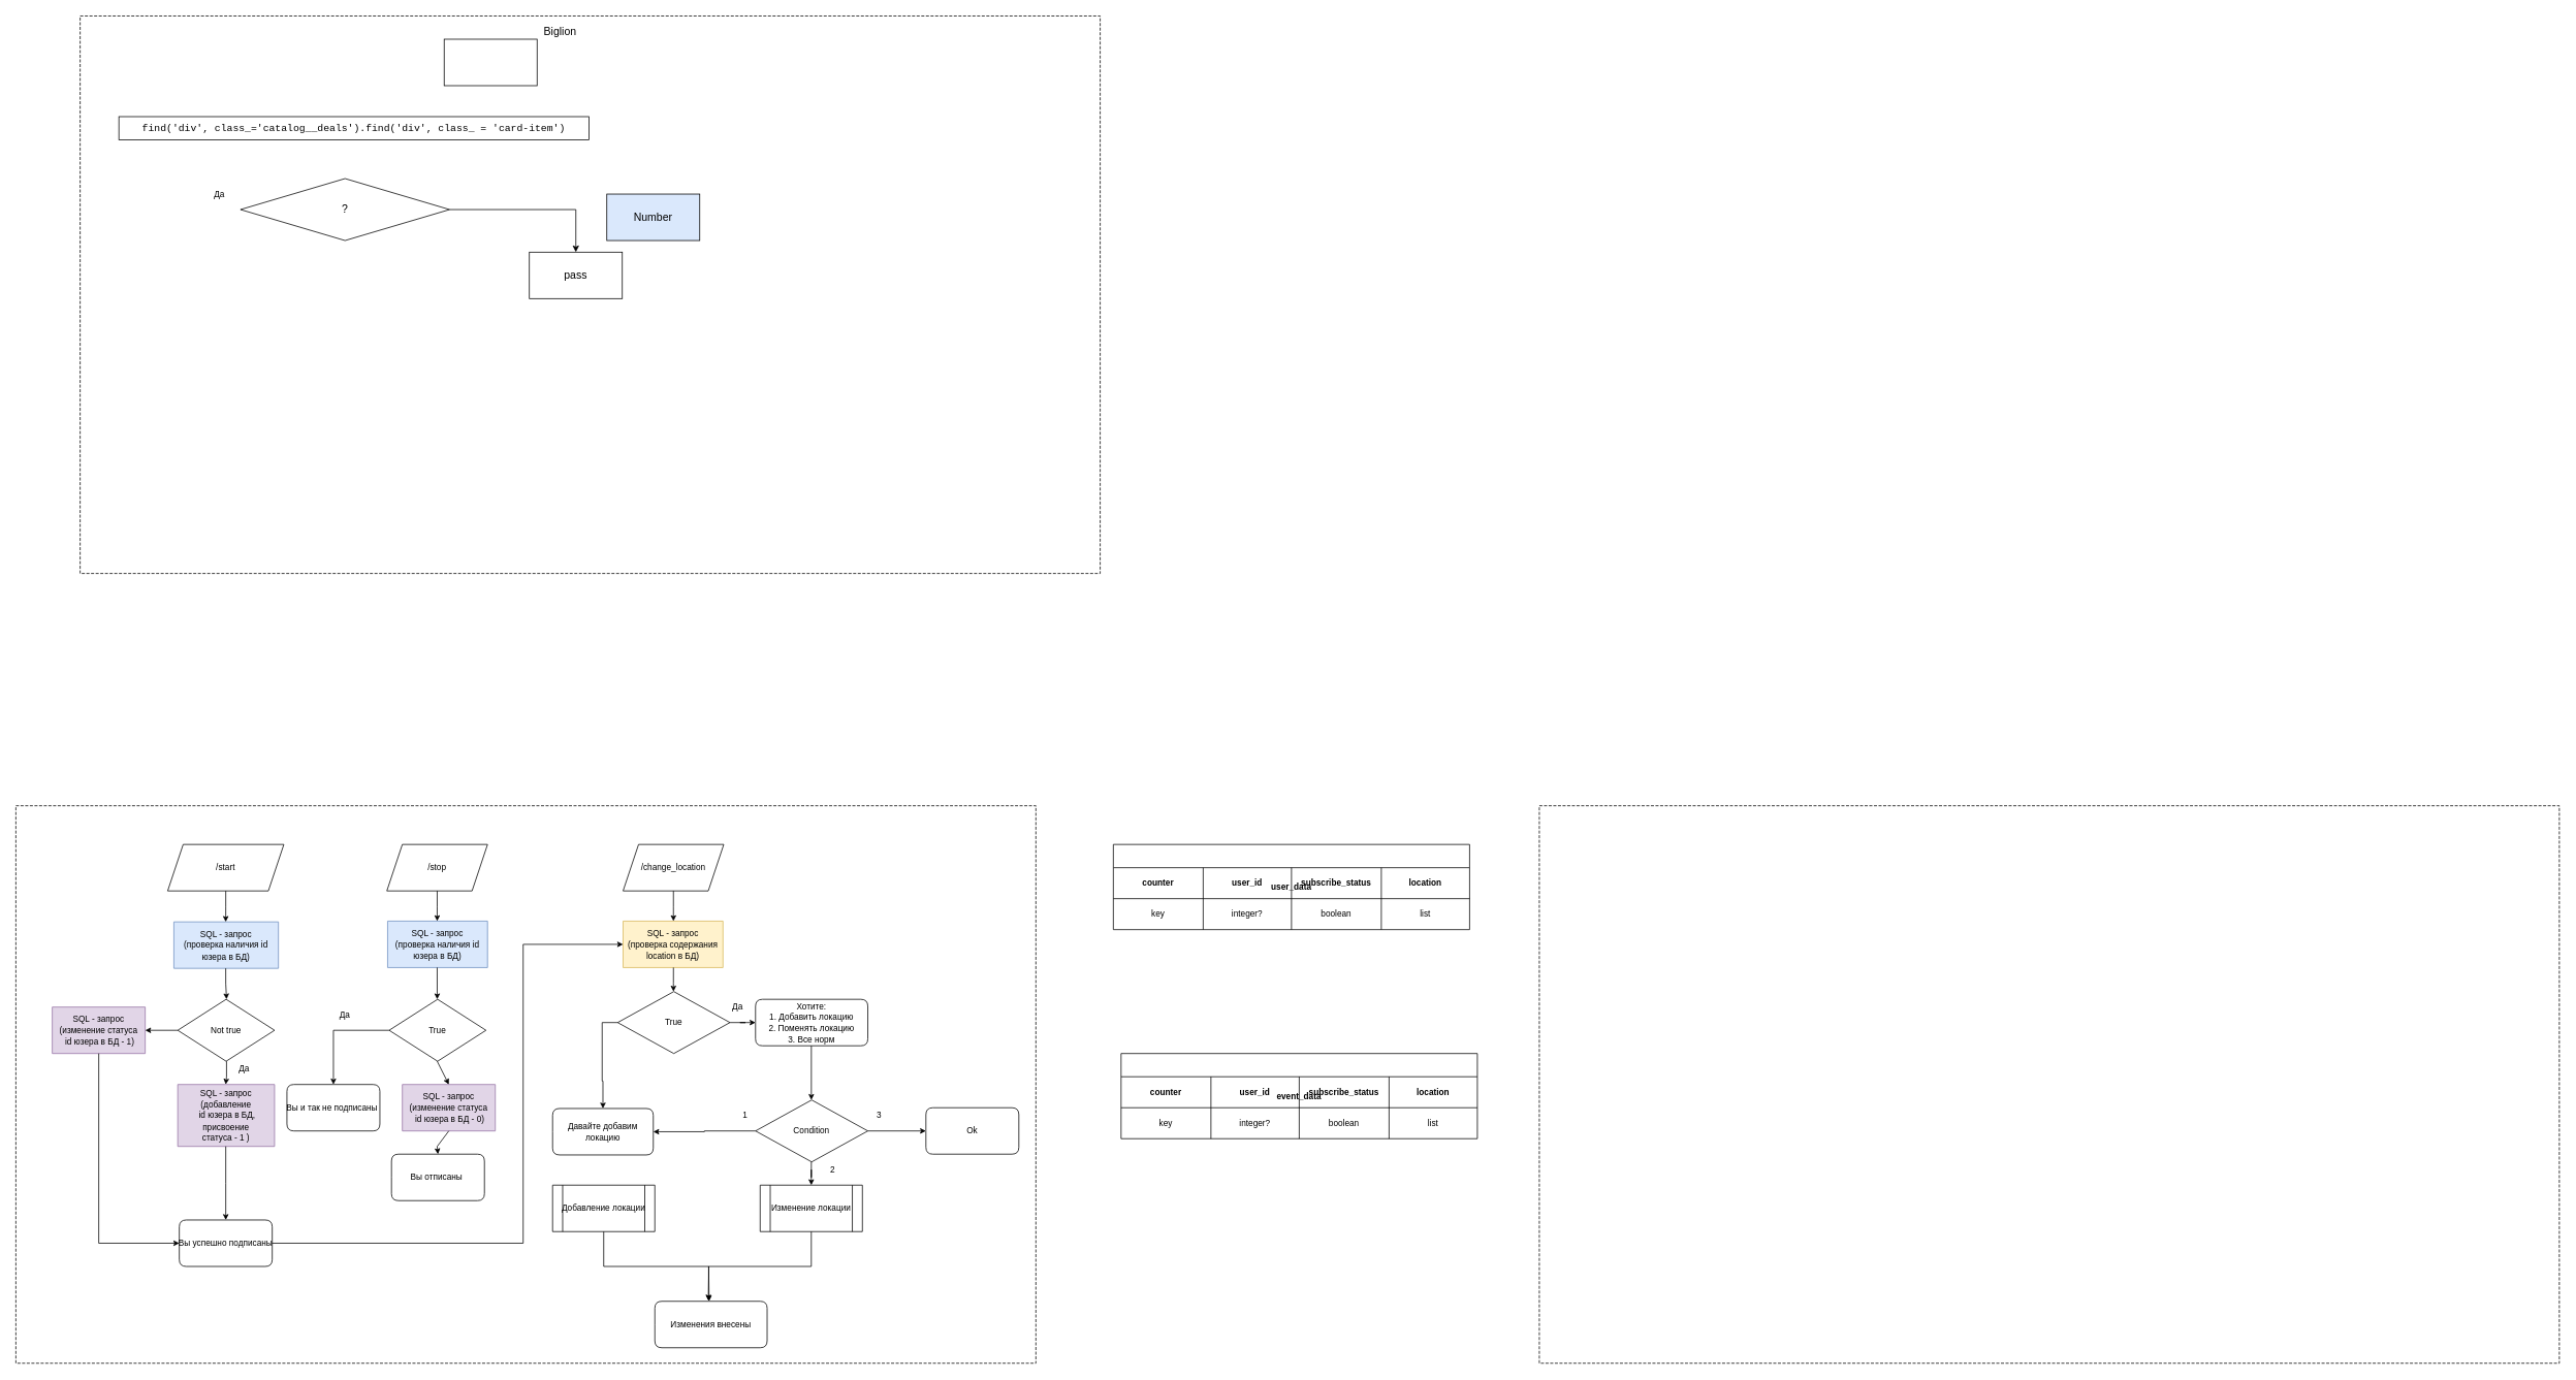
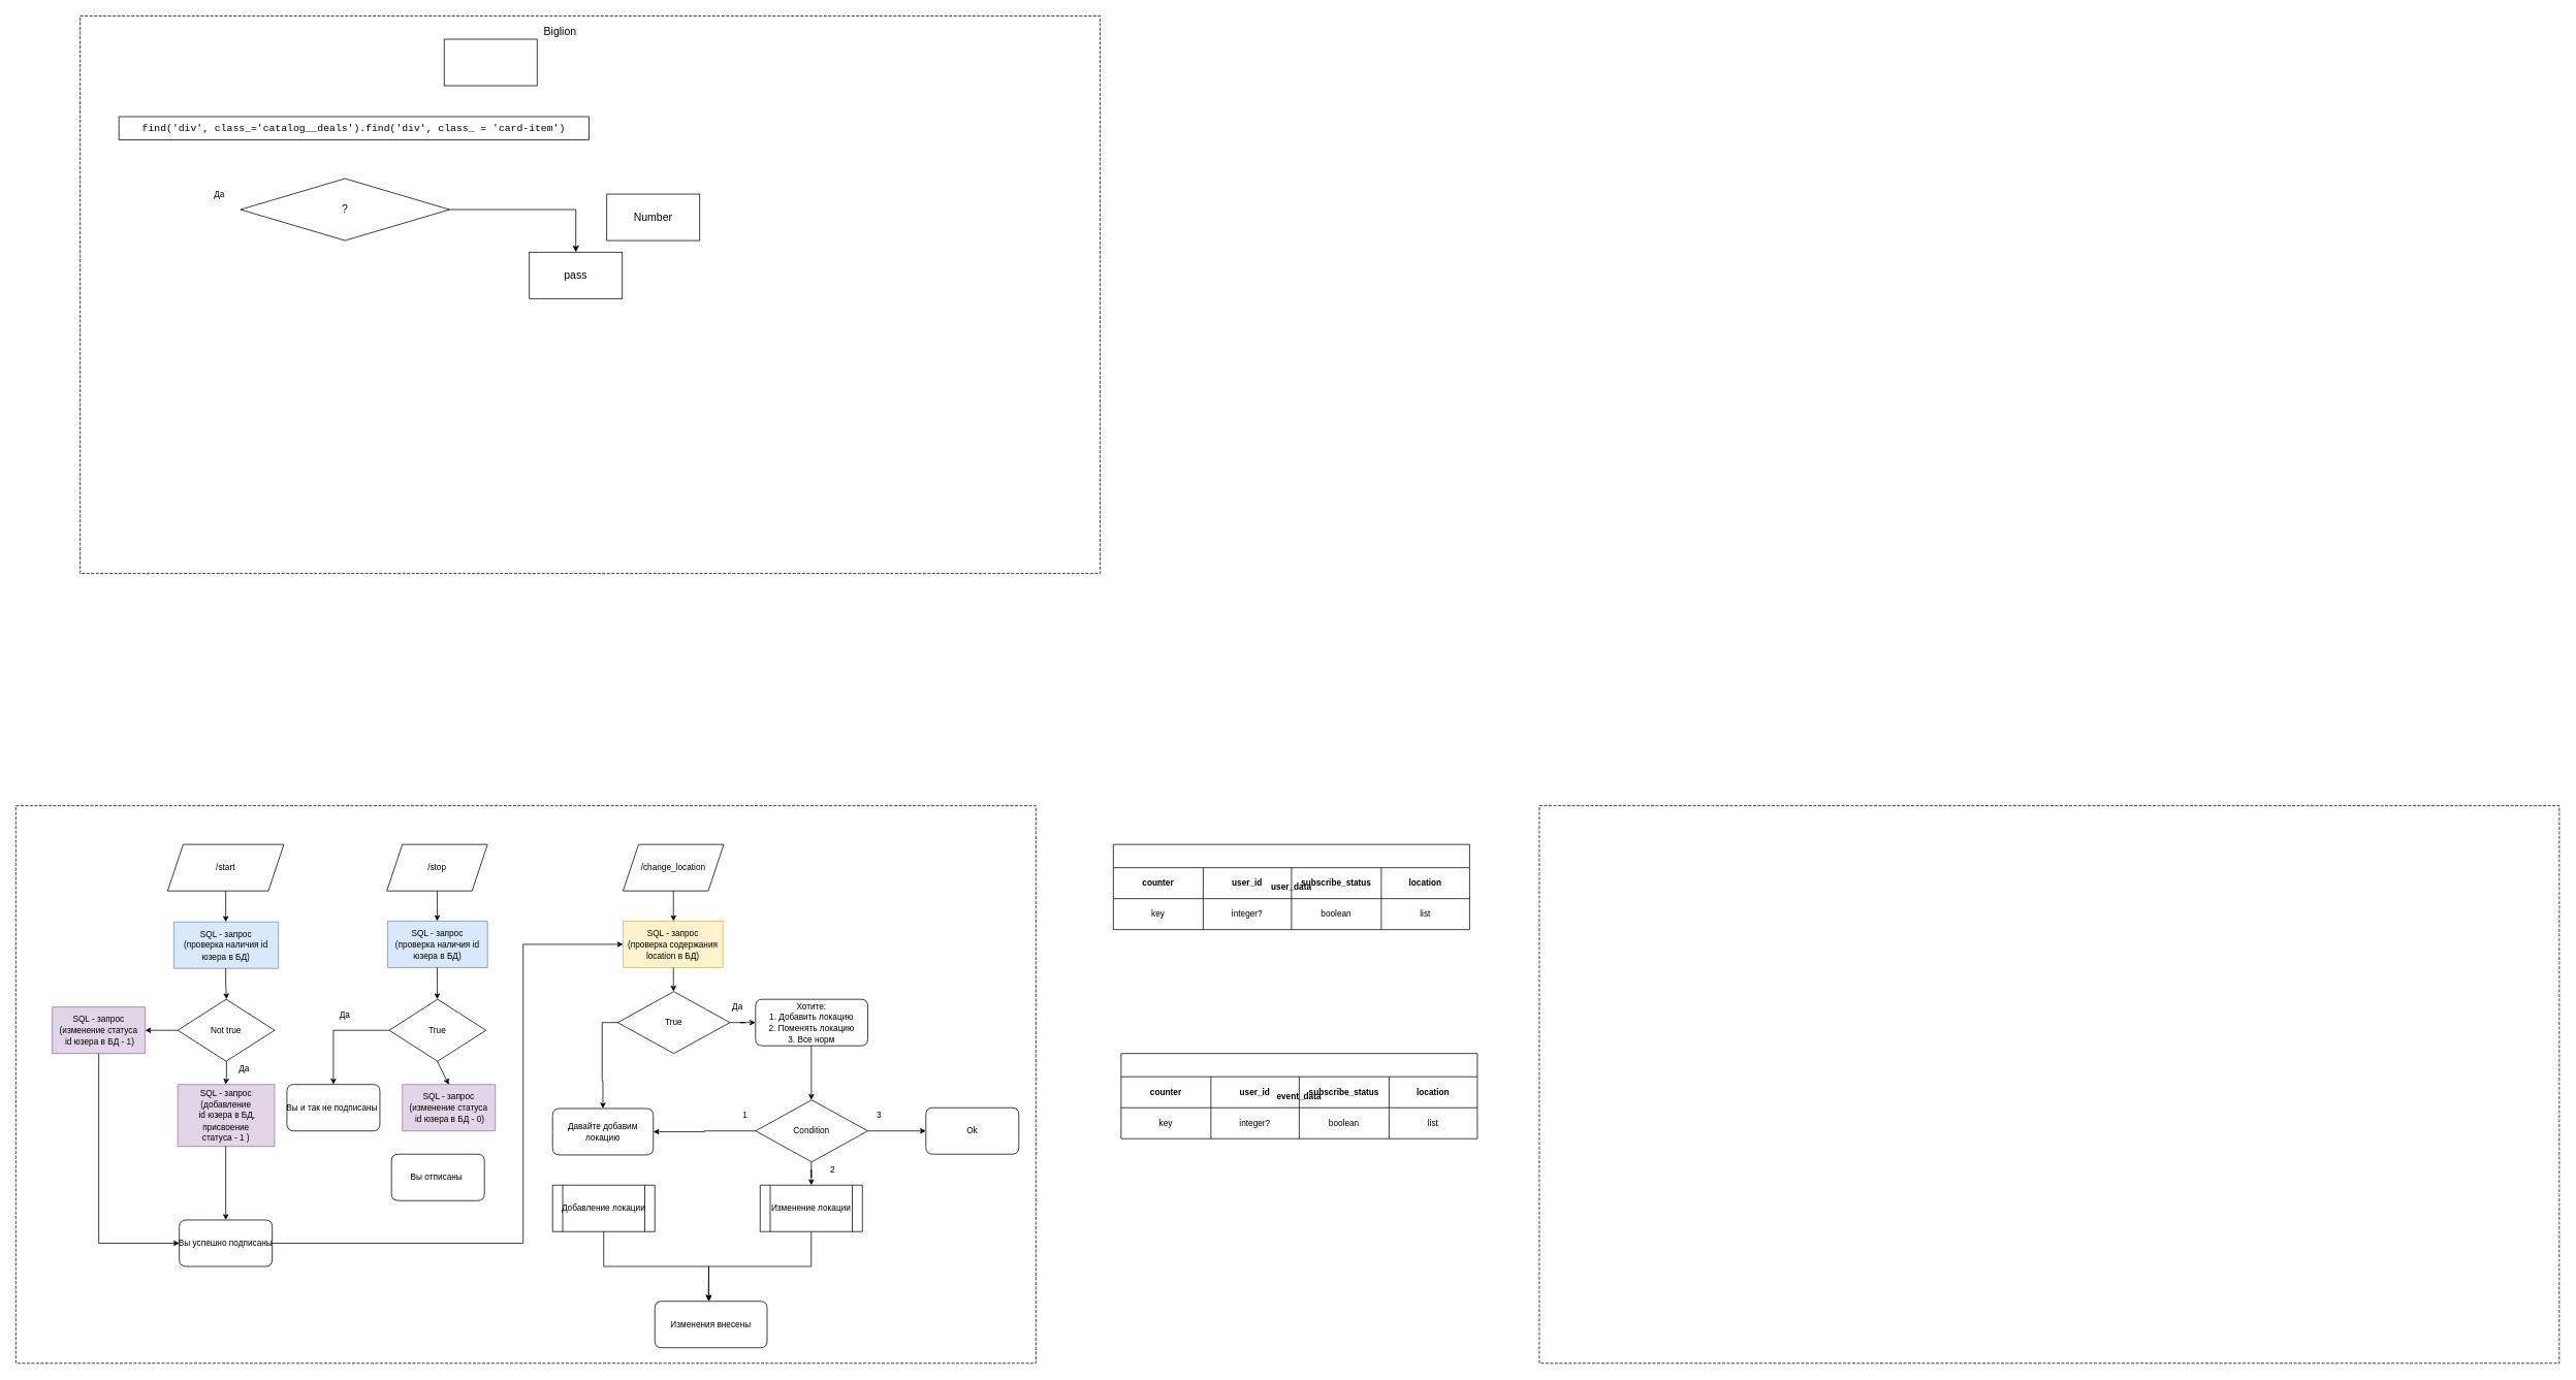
- <mxCell id="88" value="Number" style="rounded=0;whiteSpace=wrap;html=1;fontSize=14;fillColor=#dae8fc;" vertex="1" parent="1"><mxGeometry x="783" y="250" width="120" height="60" as="geometry" /></mxCell>
+ <mxCell id="88" value="Number" style="rounded=0;whiteSpace=wrap;html=1;fontSize=14;" vertex="1" parent="1"><mxGeometry x="783" y="250" width="120" height="60" as="geometry" /></mxCell>
- <mxCell id="73" style="vsdxID=43;edgeStyle=none;startArrow=none;endArrow=classic;startSize=5;endSize=5;strokeColor=#000000;spacingTop=0;spacingBottom=0;spacingLeft=0;spacingRight=0;verticalAlign=middle;html=1;labelBackgroundColor=#ffffff;rounded=0;exitX=0.5;exitY=1;exitDx=0;exitDy=0;exitPerimeter=0;entryX=0.5;entryY=0;entryDx=0;entryDy=0;entryPerimeter=0;" parent="1" source="27" target="30" edge="1"><mxGeometry relative="1" as="geometry"><mxPoint y="116" as="offset" /><Array as="points"><mxPoint x="564" y="1480" /><mxPoint x="564.5" y="1480" /></Array></mxGeometry></mxCell>
